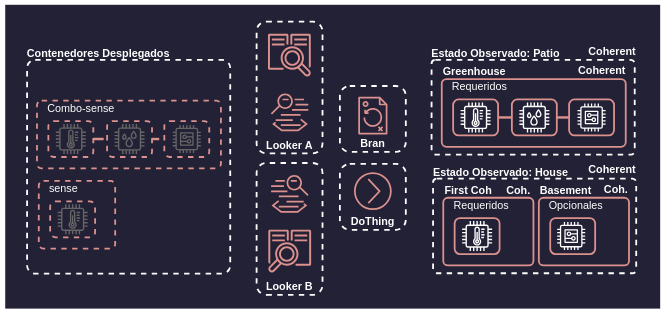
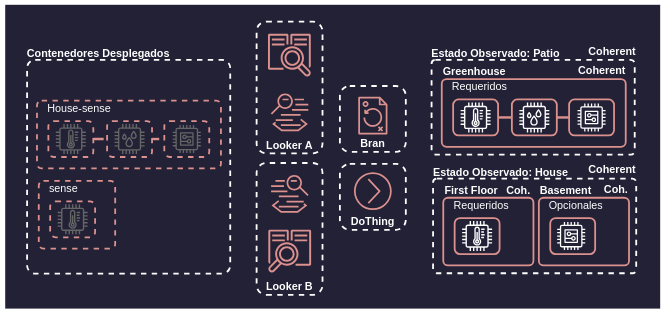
- <mxCell id="51" value="Combo-sense" style="text;html=1;strokeColor=none;fillColor=none;align=left;verticalAlign=middle;whiteSpace=wrap;rounded=0;fontSize=18;fontFamily=Helvetica;fontColor=#FFFFFF;container=0;" parent="49" vertex="1"><mxGeometry x="15" width="177" height="30" as="geometry" /></mxCell>
+ <mxCell id="51" value="House-sense" style="text;html=1;strokeColor=none;fillColor=none;align=left;verticalAlign=middle;whiteSpace=wrap;rounded=0;fontSize=18;fontFamily=Helvetica;fontColor=#FFFFFF;container=0;" parent="49" vertex="1"><mxGeometry x="15" width="177" height="30" as="geometry" /></mxCell>
- <mxCell id="30" value="&lt;div style=&quot;text-align: center;&quot;&gt;&lt;span style=&quot;background-color: initial;&quot;&gt;&lt;b&gt;First Coh&lt;/b&gt;&lt;/span&gt;&lt;/div&gt;" style="text;whiteSpace=wrap;html=1;fontSize=18;fontFamily=Helvetica;fontColor=#FFFFFF;container=0;" parent="1" vertex="1"><mxGeometry x="738.5" y="299.5" width="128.5" height="40" as="geometry" /></mxCell>
+ <mxCell id="30" value="&lt;div style=&quot;text-align: center;&quot;&gt;&lt;span style=&quot;background-color: initial;&quot;&gt;&lt;b&gt;First Floor&lt;/b&gt;&lt;/span&gt;&lt;/div&gt;" style="text;whiteSpace=wrap;html=1;fontSize=18;fontFamily=Helvetica;fontColor=#FFFFFF;container=0;" parent="1" vertex="1"><mxGeometry x="738.5" y="299.5" width="128.5" height="40" as="geometry" /></mxCell>
